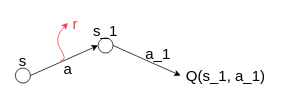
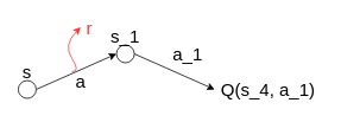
- <mxCell id="12" value="&lt;span style=&quot;font-size: 20px&quot;&gt;a_1&lt;/span&gt;" style="text;html=1;strokeColor=none;fillColor=none;align=center;verticalAlign=middle;whiteSpace=wrap;rounded=0;" vertex="1" parent="1"><mxGeometry x="200" y="60" width="20" height="20" as="geometry" /></mxCell>
+ <mxCell id="12" value="&lt;span style=&quot;font-size: 20px&quot;&gt;a_1&lt;/span&gt;" style="text;html=1;strokeColor=none;fillColor=none;align=center;verticalAlign=middle;whiteSpace=wrap;rounded=0;" vertex="1" parent="1"><mxGeometry x="200" y="50" width="20" height="20" as="geometry" /></mxCell>
- <mxCell id="11" value="&lt;span style=&quot;font-size: 20px&quot;&gt;Q(s_1, a_1)&lt;/span&gt;" style="text;html=1;strokeColor=none;fillColor=none;align=center;verticalAlign=middle;whiteSpace=wrap;rounded=0;" vertex="1" parent="1"><mxGeometry x="240" y="85" width="120" height="30" as="geometry" /></mxCell>
+ <mxCell id="11" value="&lt;span style=&quot;font-size: 20px&quot;&gt;Q(s_4, a_1)&lt;/span&gt;" style="text;html=1;strokeColor=none;fillColor=none;align=center;verticalAlign=middle;whiteSpace=wrap;rounded=0;" vertex="1" parent="1"><mxGeometry x="240" y="85" width="120" height="30" as="geometry" /></mxCell>
